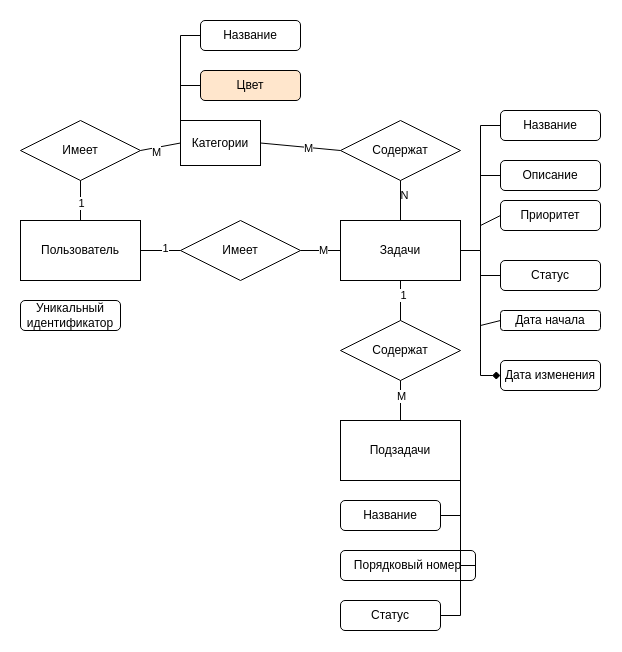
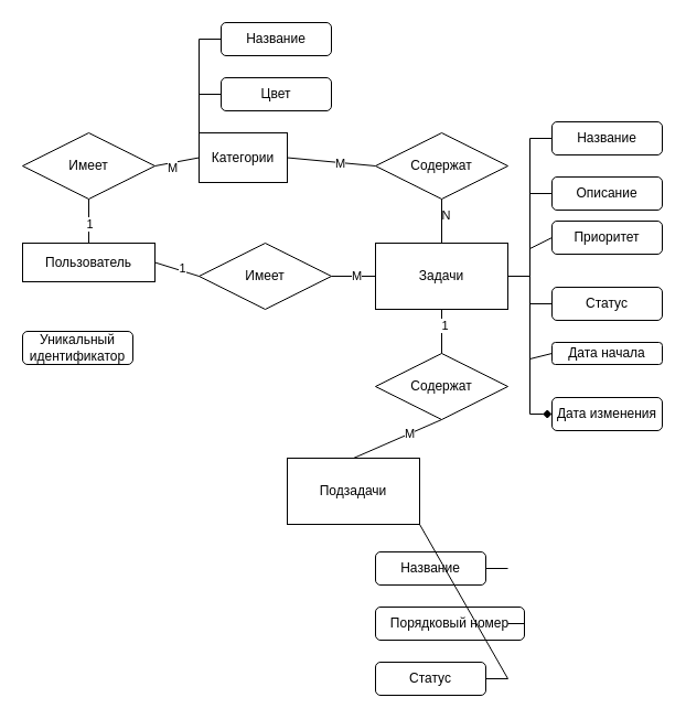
- <mxCell id="10" value="&lt;div&gt;Цвет&lt;/div&gt;" style="rounded=1;whiteSpace=wrap;html=1;fillColor=#ffe6cc;" vertex="1" parent="1"><mxGeometry x="200" y="70" width="100" height="30" as="geometry" /></mxCell>
+ <mxCell id="10" value="&lt;div&gt;Цвет&lt;/div&gt;" style="rounded=1;whiteSpace=wrap;html=1;" vertex="1" parent="1"><mxGeometry x="200" y="70" width="100" height="30" as="geometry" /></mxCell>
- <mxCell id="2" value="Пользователь" style="rounded=0;whiteSpace=wrap;html=1;" parent="1" vertex="1"><mxGeometry x="20" y="220" width="120" height="60" as="geometry" /></mxCell>
+ <mxCell id="2" value="Пользователь" style="rounded=0;whiteSpace=wrap;html=1;" parent="1" vertex="1"><mxGeometry x="20" y="220" width="120" height="35" as="geometry" /></mxCell>
- <mxCell id="5" value="Подзадачи" style="rounded=0;whiteSpace=wrap;html=1;" parent="1" vertex="1"><mxGeometry x="340" y="420" width="120" height="60" as="geometry" /></mxCell>
+ <mxCell id="5" value="Подзадачи" style="rounded=0;whiteSpace=wrap;html=1;" parent="1" vertex="1"><mxGeometry x="260" y="415" width="120" height="60" as="geometry" /></mxCell>
